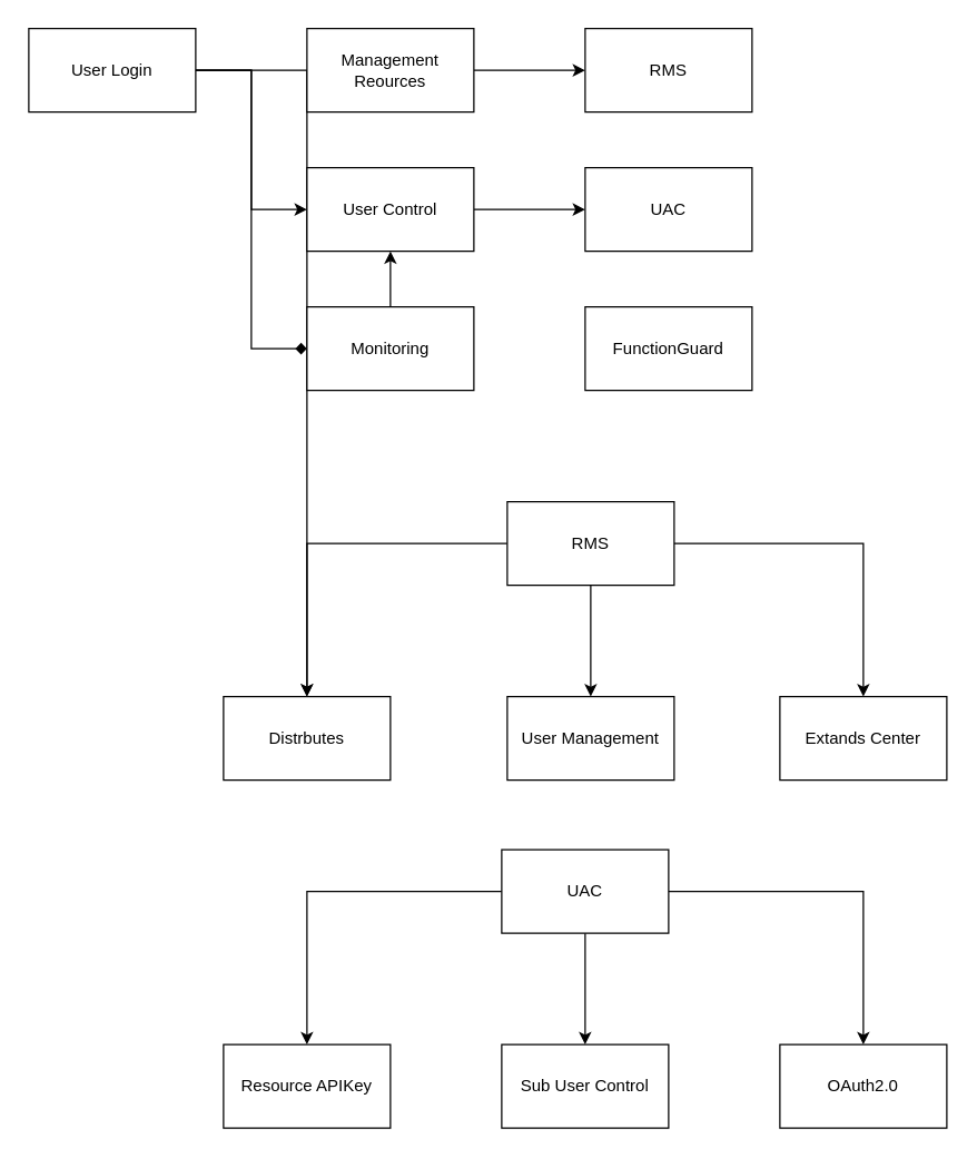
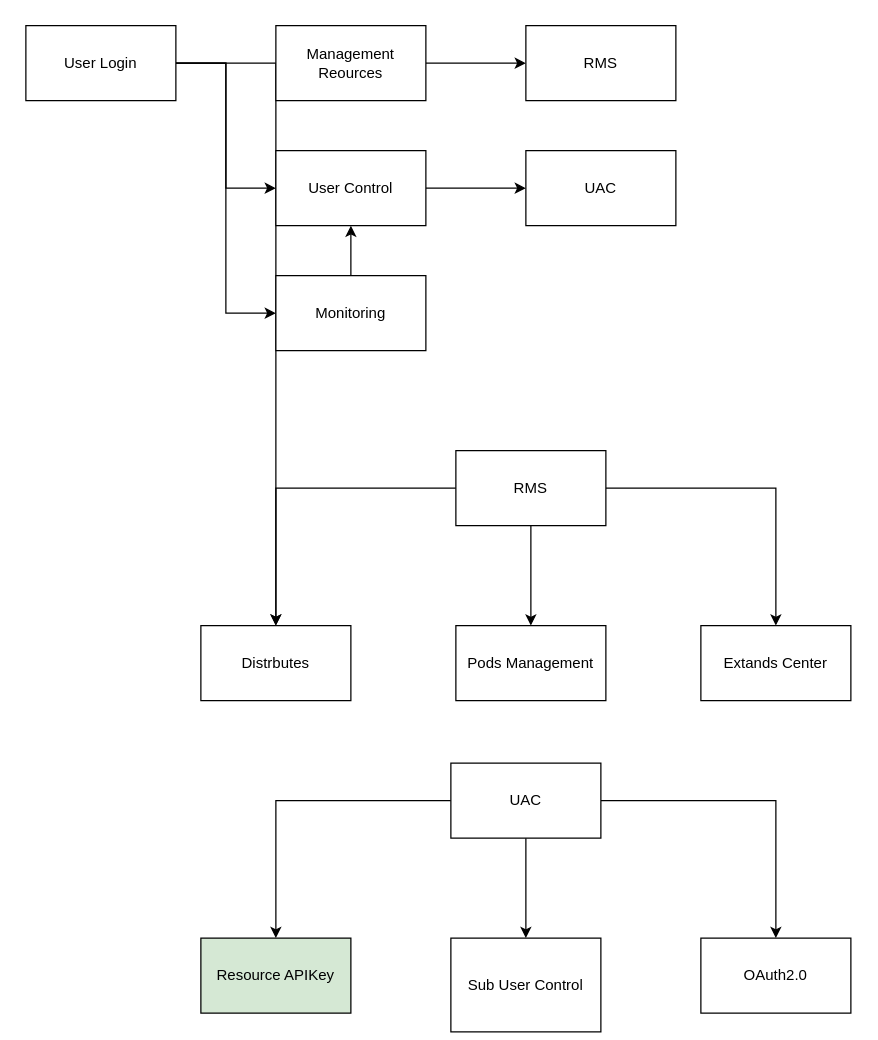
- <mxCell id="4" style="edgeStyle=orthogonalEdgeStyle;rounded=0;orthogonalLoop=1;jettySize=auto;html=1;entryX=0;entryY=0.5;entryDx=0;entryDy=0;endArrow=diamond;" parent="1" source="5" target="13" edge="1"><mxGeometry relative="1" as="geometry" /></mxCell>
+ <mxCell id="4" style="edgeStyle=orthogonalEdgeStyle;rounded=0;orthogonalLoop=1;jettySize=auto;html=1;entryX=0;entryY=0.5;entryDx=0;entryDy=0;" parent="1" source="5" target="13" edge="1"><mxGeometry relative="1" as="geometry" /></mxCell>
- <mxCell id="14" value="FunctionGuard" style="rounded=0;whiteSpace=wrap;html=1;" parent="1" vertex="1"><mxGeometry x="420" y="220" width="120" height="60" as="geometry" /></mxCell>
- <mxCell id="21" value="User Management" style="rounded=0;whiteSpace=wrap;html=1;" parent="1" vertex="1"><mxGeometry x="364" y="500" width="120" height="60" as="geometry" /></mxCell>
+ <mxCell id="21" value="Pods Management" style="rounded=0;whiteSpace=wrap;html=1;" parent="1" vertex="1"><mxGeometry x="364" y="500" width="120" height="60" as="geometry" /></mxCell>
- <mxCell id="26" value="Resource APIKey" style="rounded=0;whiteSpace=wrap;html=1;" parent="1" vertex="1"><mxGeometry x="160" y="750" width="120" height="60" as="geometry" /></mxCell>
+ <mxCell id="26" value="Resource APIKey" style="rounded=0;whiteSpace=wrap;html=1;fillColor=#d5e8d4;" parent="1" vertex="1"><mxGeometry x="160" y="750" width="120" height="60" as="geometry" /></mxCell>
- <mxCell id="28" value="Sub User Control" style="rounded=0;whiteSpace=wrap;html=1;" parent="1" vertex="1"><mxGeometry x="360" y="750" width="120" height="60" as="geometry" /></mxCell>
+ <mxCell id="28" value="Sub User Control" style="rounded=0;whiteSpace=wrap;html=1;" parent="1" vertex="1"><mxGeometry x="360" y="750" width="120" height="75" as="geometry" /></mxCell>
